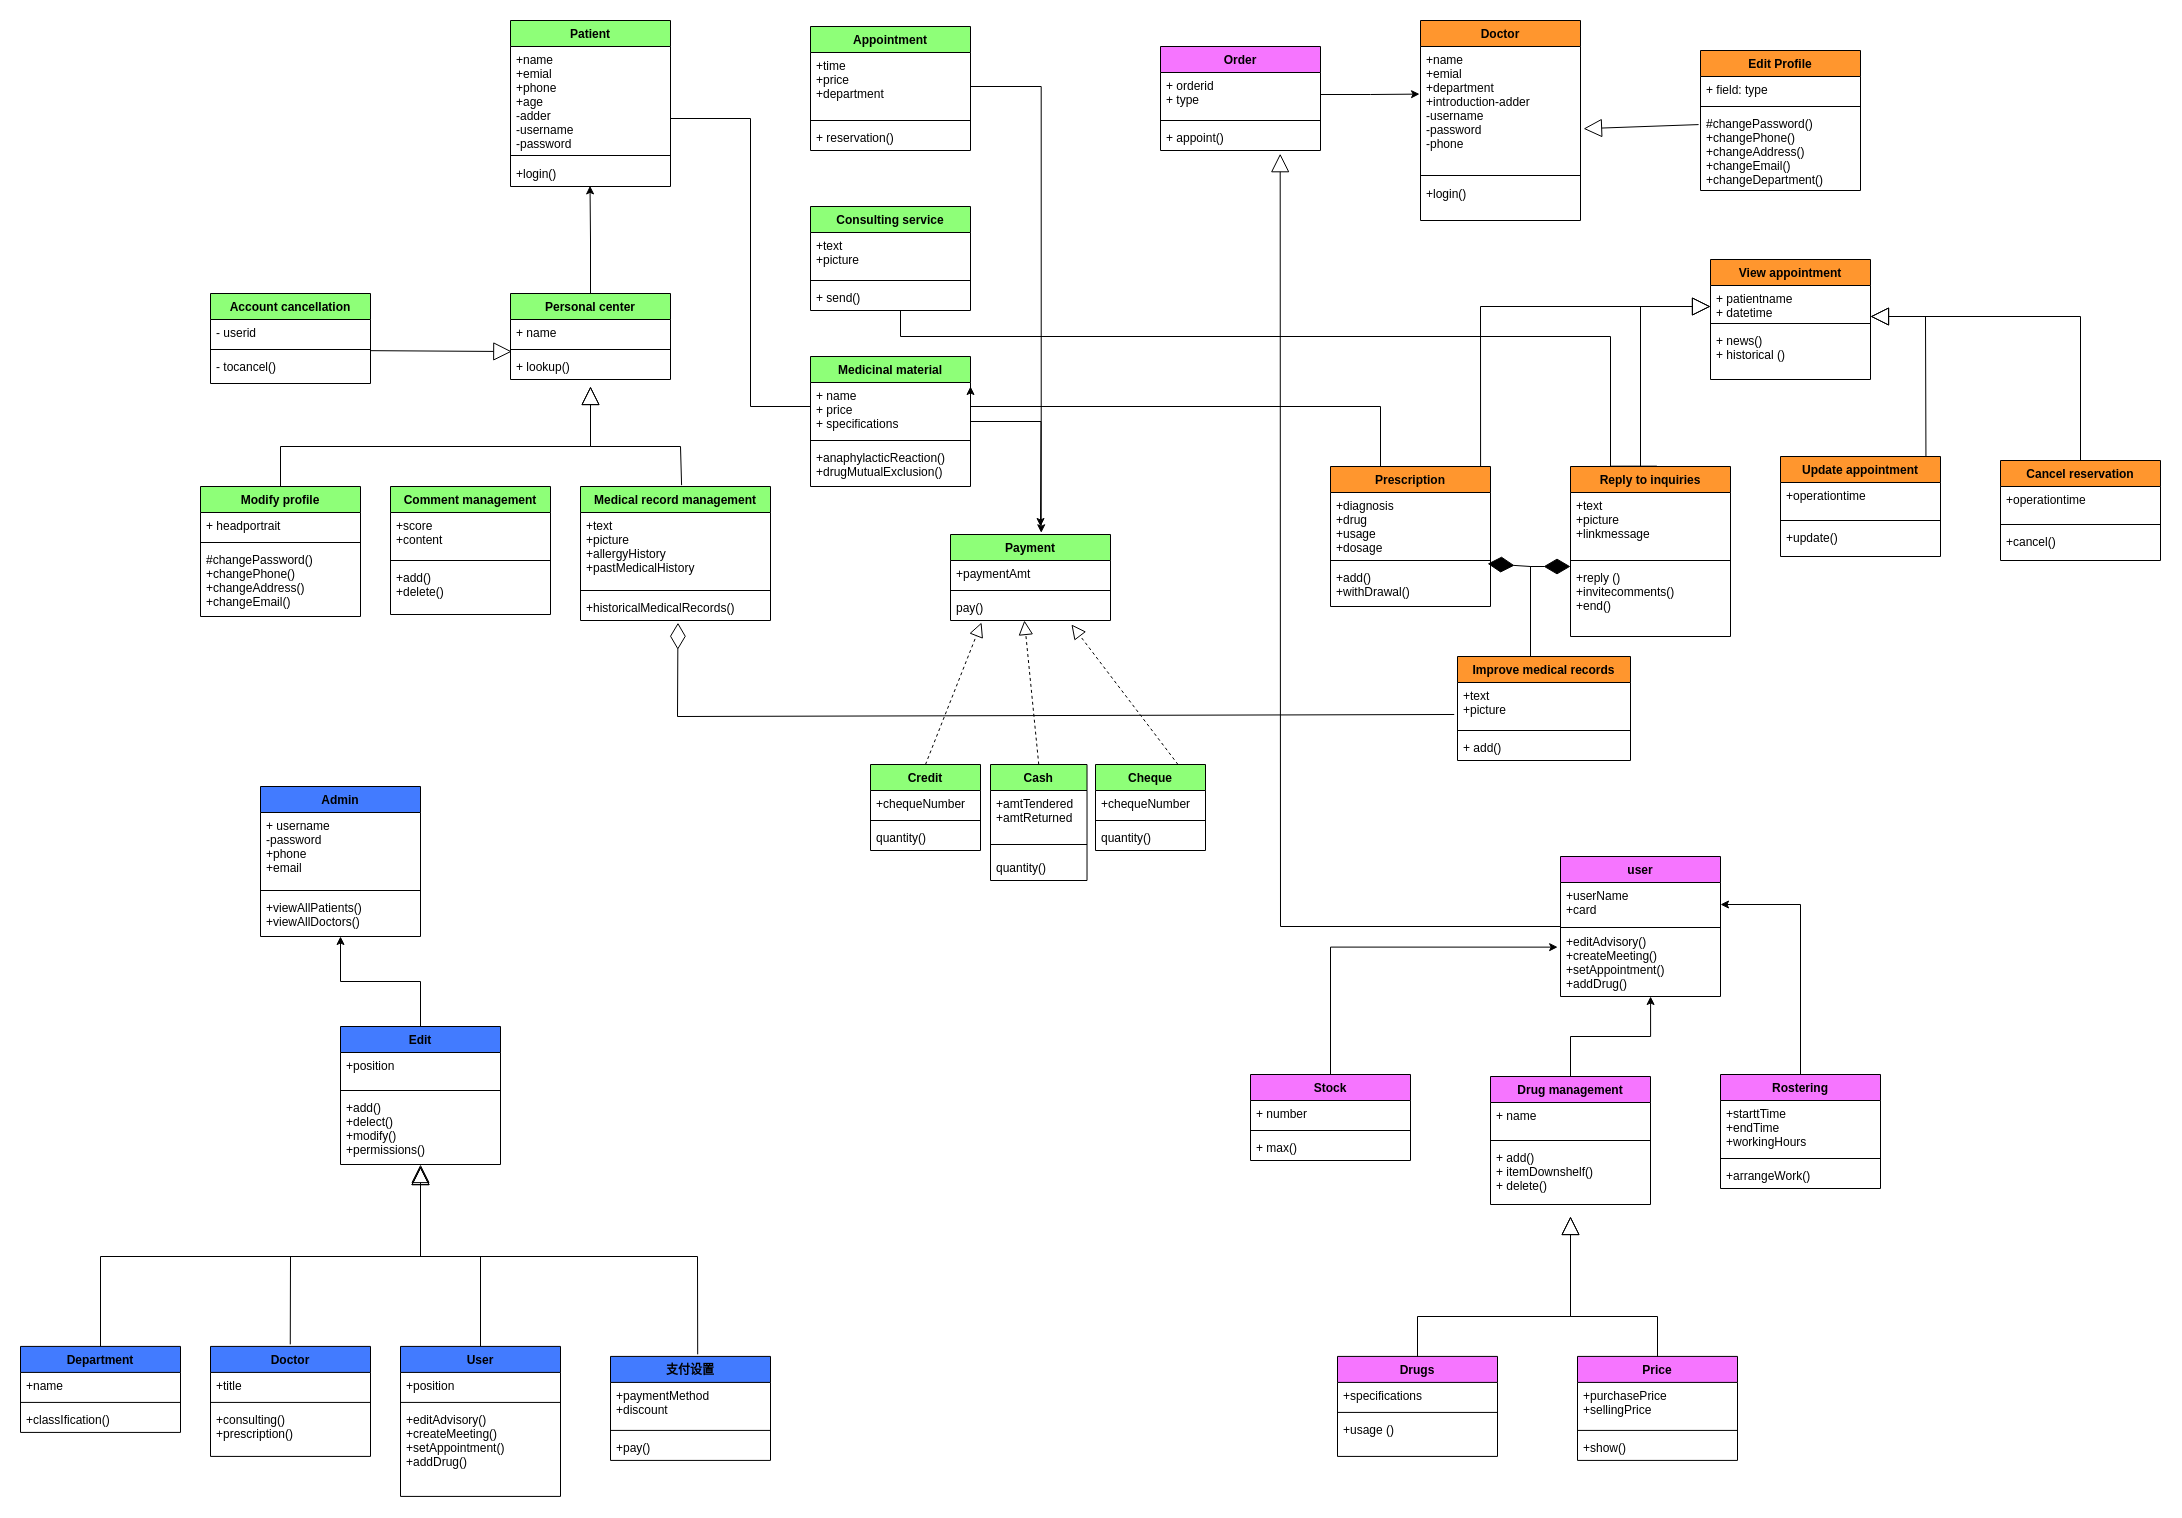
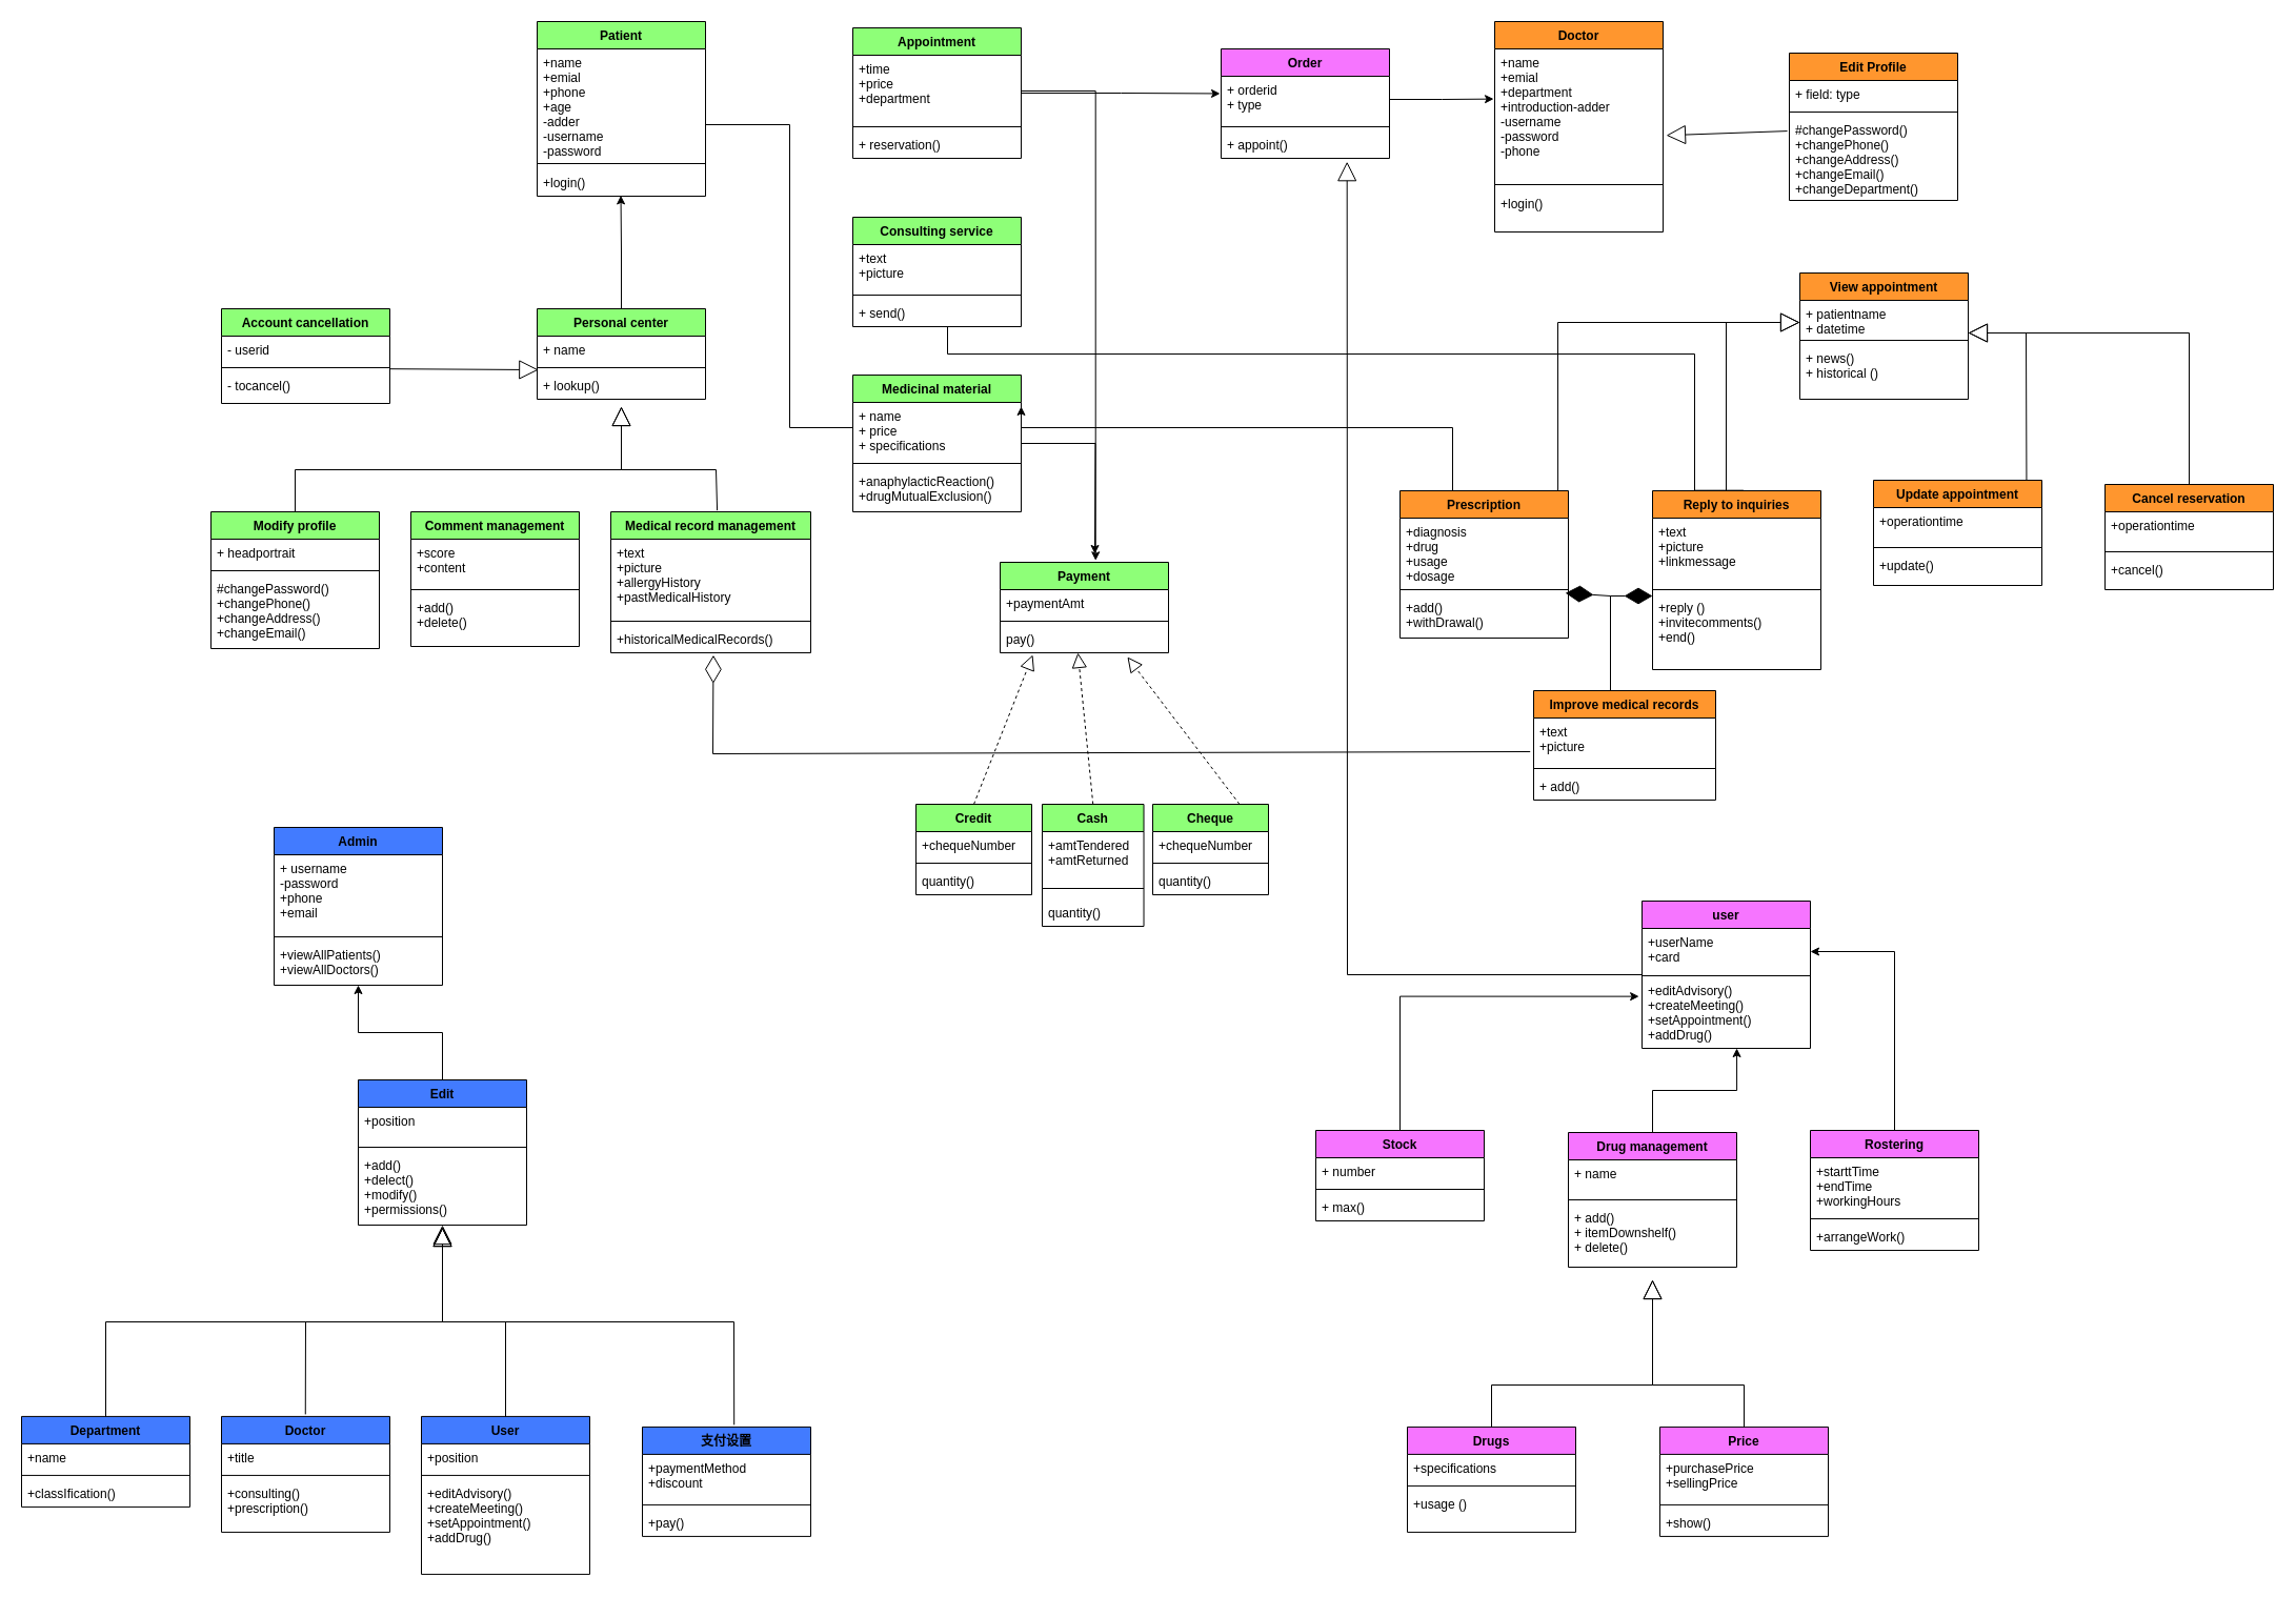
+ <mxCell id="12" style="edgeStyle=orthogonalEdgeStyle;rounded=0;orthogonalLoop=1;jettySize=auto;html=1;entryX=-0.006;entryY=0.374;entryDx=0;entryDy=0;entryPerimeter=0;" parent="1" source="13" target="135" edge="1"><mxGeometry relative="1" as="geometry" /></mxCell>
